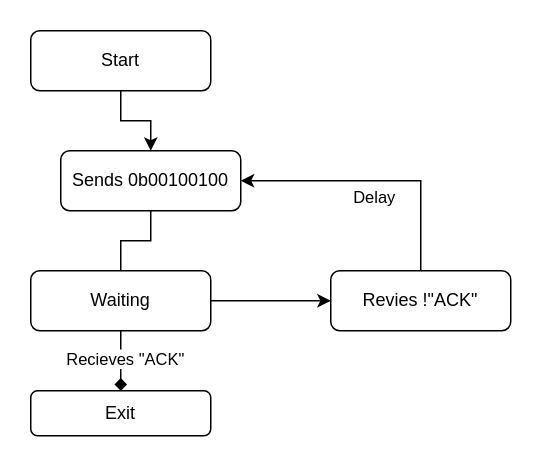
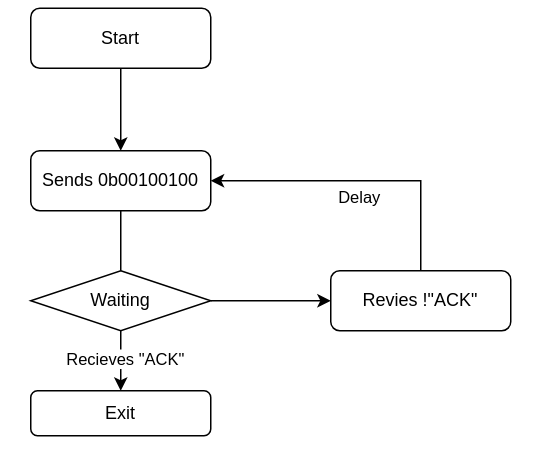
- <mxCell id="3" value="Start" style="rounded=1;whiteSpace=wrap;html=1;" vertex="1" parent="1"><mxGeometry x="20" y="20" width="120" height="40" as="geometry" /></mxCell>
+ <mxCell id="3" value="Start" style="rounded=1;whiteSpace=wrap;html=1;" vertex="1" parent="1"><mxGeometry x="20" y="5" width="120" height="40" as="geometry" /></mxCell>
- <mxCell id="5" value="Sends 0b00100100" style="rounded=1;whiteSpace=wrap;html=1;" vertex="1" parent="1"><mxGeometry x="40" y="100" width="120" height="40" as="geometry" /></mxCell>
+ <mxCell id="5" value="Sends 0b00100100" style="rounded=1;whiteSpace=wrap;html=1;" vertex="1" parent="1"><mxGeometry x="20" y="100" width="120" height="40" as="geometry" /></mxCell>
- <mxCell id="9" value="Waiting" style="rounded=1;whiteSpace=wrap;html=1;" vertex="1" parent="1"><mxGeometry x="20" y="180" width="120" height="40" as="geometry" /></mxCell>
+ <mxCell id="9" value="Waiting" style="rhombus;whiteSpace=wrap;html=1;" vertex="1" parent="1"><mxGeometry x="20" y="180" width="120" height="40" as="geometry" /></mxCell>
- <mxCell id="6" style="edgeStyle=orthogonalEdgeStyle;rounded=0;orthogonalLoop=1;jettySize=auto;html=1;exitX=0.5;exitY=1;exitDx=0;exitDy=0;entryX=0.5;entryY=0;entryDx=0;entryDy=0;endArrow=diamond;" edge="1" parent="1" source="9" target="10"><mxGeometry relative="1" as="geometry" /></mxCell>
+ <mxCell id="6" style="edgeStyle=orthogonalEdgeStyle;rounded=0;orthogonalLoop=1;jettySize=auto;html=1;exitX=0.5;exitY=1;exitDx=0;exitDy=0;entryX=0.5;entryY=0;entryDx=0;entryDy=0;" edge="1" parent="1" source="9" target="10"><mxGeometry relative="1" as="geometry" /></mxCell>
